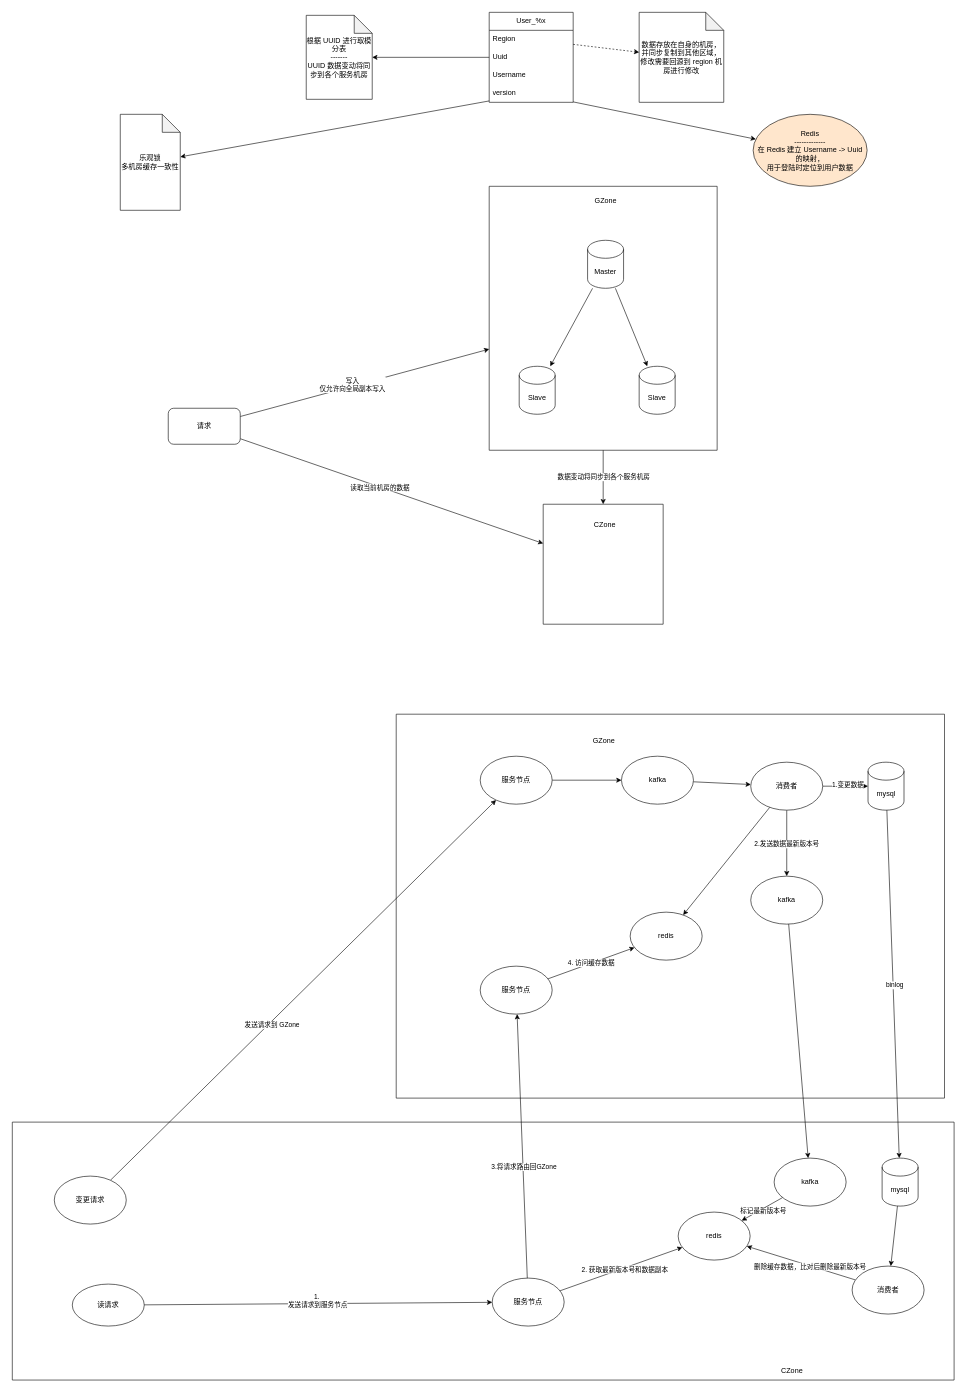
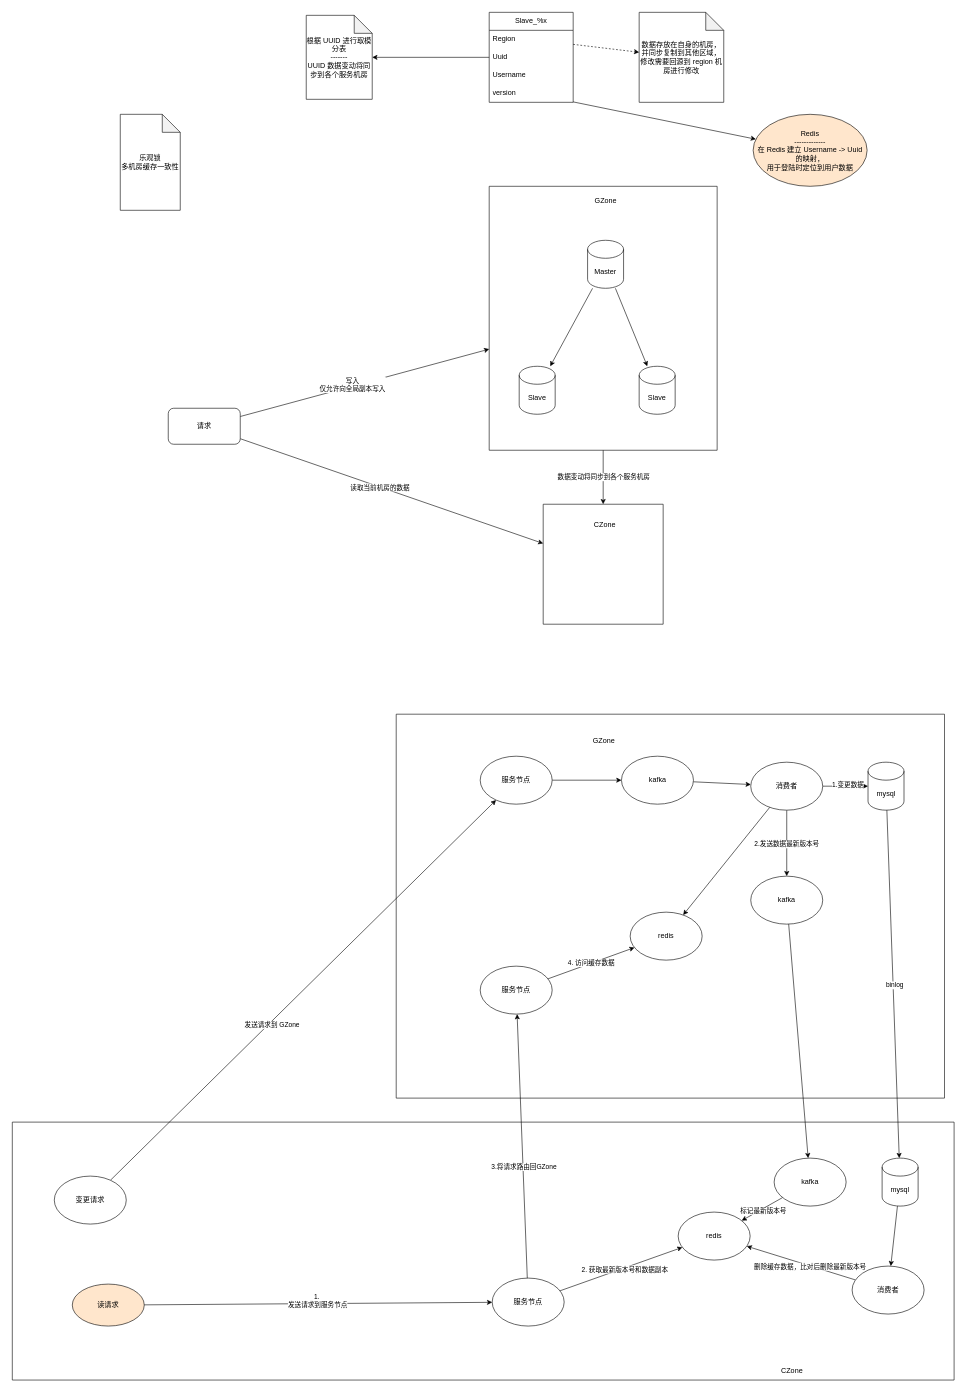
- <mxCell id="2" value="User_%x" style="swimlane;fontStyle=0;childLayout=stackLayout;horizontal=1;startSize=30;horizontalStack=0;resizeParent=1;resizeParentMax=0;resizeLast=0;collapsible=1;marginBottom=0;whiteSpace=wrap;html=1;" parent="1" vertex="1"><mxGeometry x="815" y="20" width="140" height="150" as="geometry" /></mxCell>
+ <mxCell id="2" value="Slave_%x" style="swimlane;fontStyle=0;childLayout=stackLayout;horizontal=1;startSize=30;horizontalStack=0;resizeParent=1;resizeParentMax=0;resizeLast=0;collapsible=1;marginBottom=0;whiteSpace=wrap;html=1;" parent="1" vertex="1"><mxGeometry x="815" y="20" width="140" height="150" as="geometry" /></mxCell>
- <mxCell id="72" style="edgeStyle=none;html=1;" edge="1" parent="1" source="6" target="71"><mxGeometry relative="1" as="geometry" /></mxCell>
- <mxCell id="62" value="读请求" style="ellipse;whiteSpace=wrap;html=1;" vertex="1" parent="48"><mxGeometry x="100" y="270" width="120" height="70" as="geometry" /></mxCell>
+ <mxCell id="62" value="读请求" style="ellipse;whiteSpace=wrap;html=1;fillColor=#ffe6cc;" vertex="1" parent="48"><mxGeometry x="100" y="270" width="120" height="70" as="geometry" /></mxCell>
